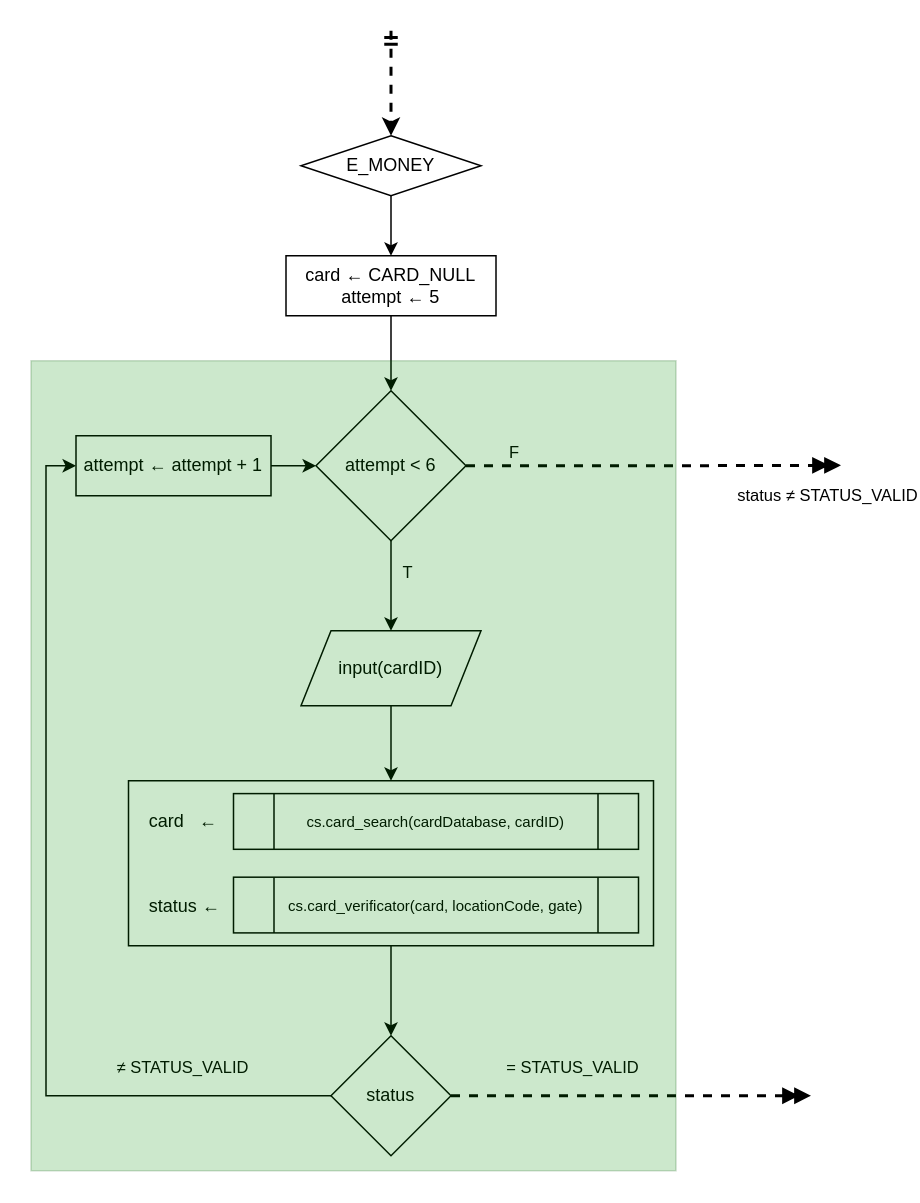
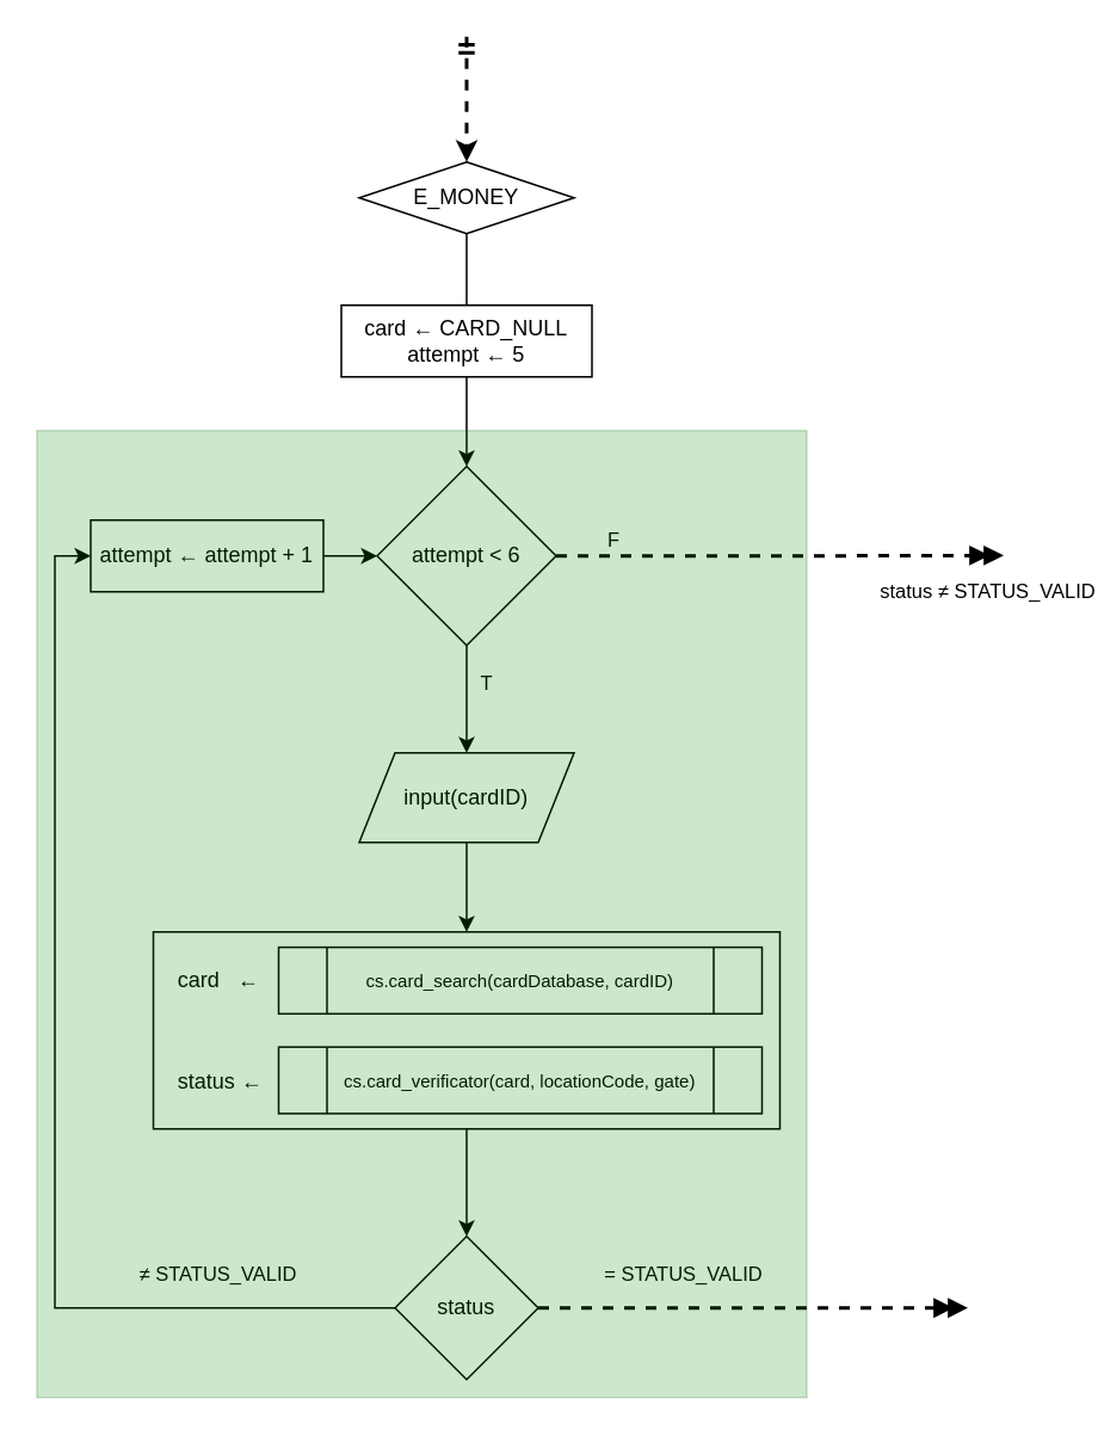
- <mxCell id="2" style="edgeStyle=orthogonalEdgeStyle;rounded=0;orthogonalLoop=1;jettySize=auto;html=1;exitX=0.5;exitY=1;exitDx=0;exitDy=0;entryX=0.5;entryY=0;entryDx=0;entryDy=0;" parent="1" source="3" target="5" edge="1"><mxGeometry relative="1" as="geometry" /></mxCell>
+ <mxCell id="2" style="edgeStyle=orthogonalEdgeStyle;rounded=0;orthogonalLoop=1;jettySize=auto;html=1;exitX=0.5;exitY=1;exitDx=0;exitDy=0;entryX=0.5;entryY=0;entryDx=0;entryDy=0;endArrow=none;" parent="1" source="3" target="5" edge="1"><mxGeometry relative="1" as="geometry" /></mxCell>
